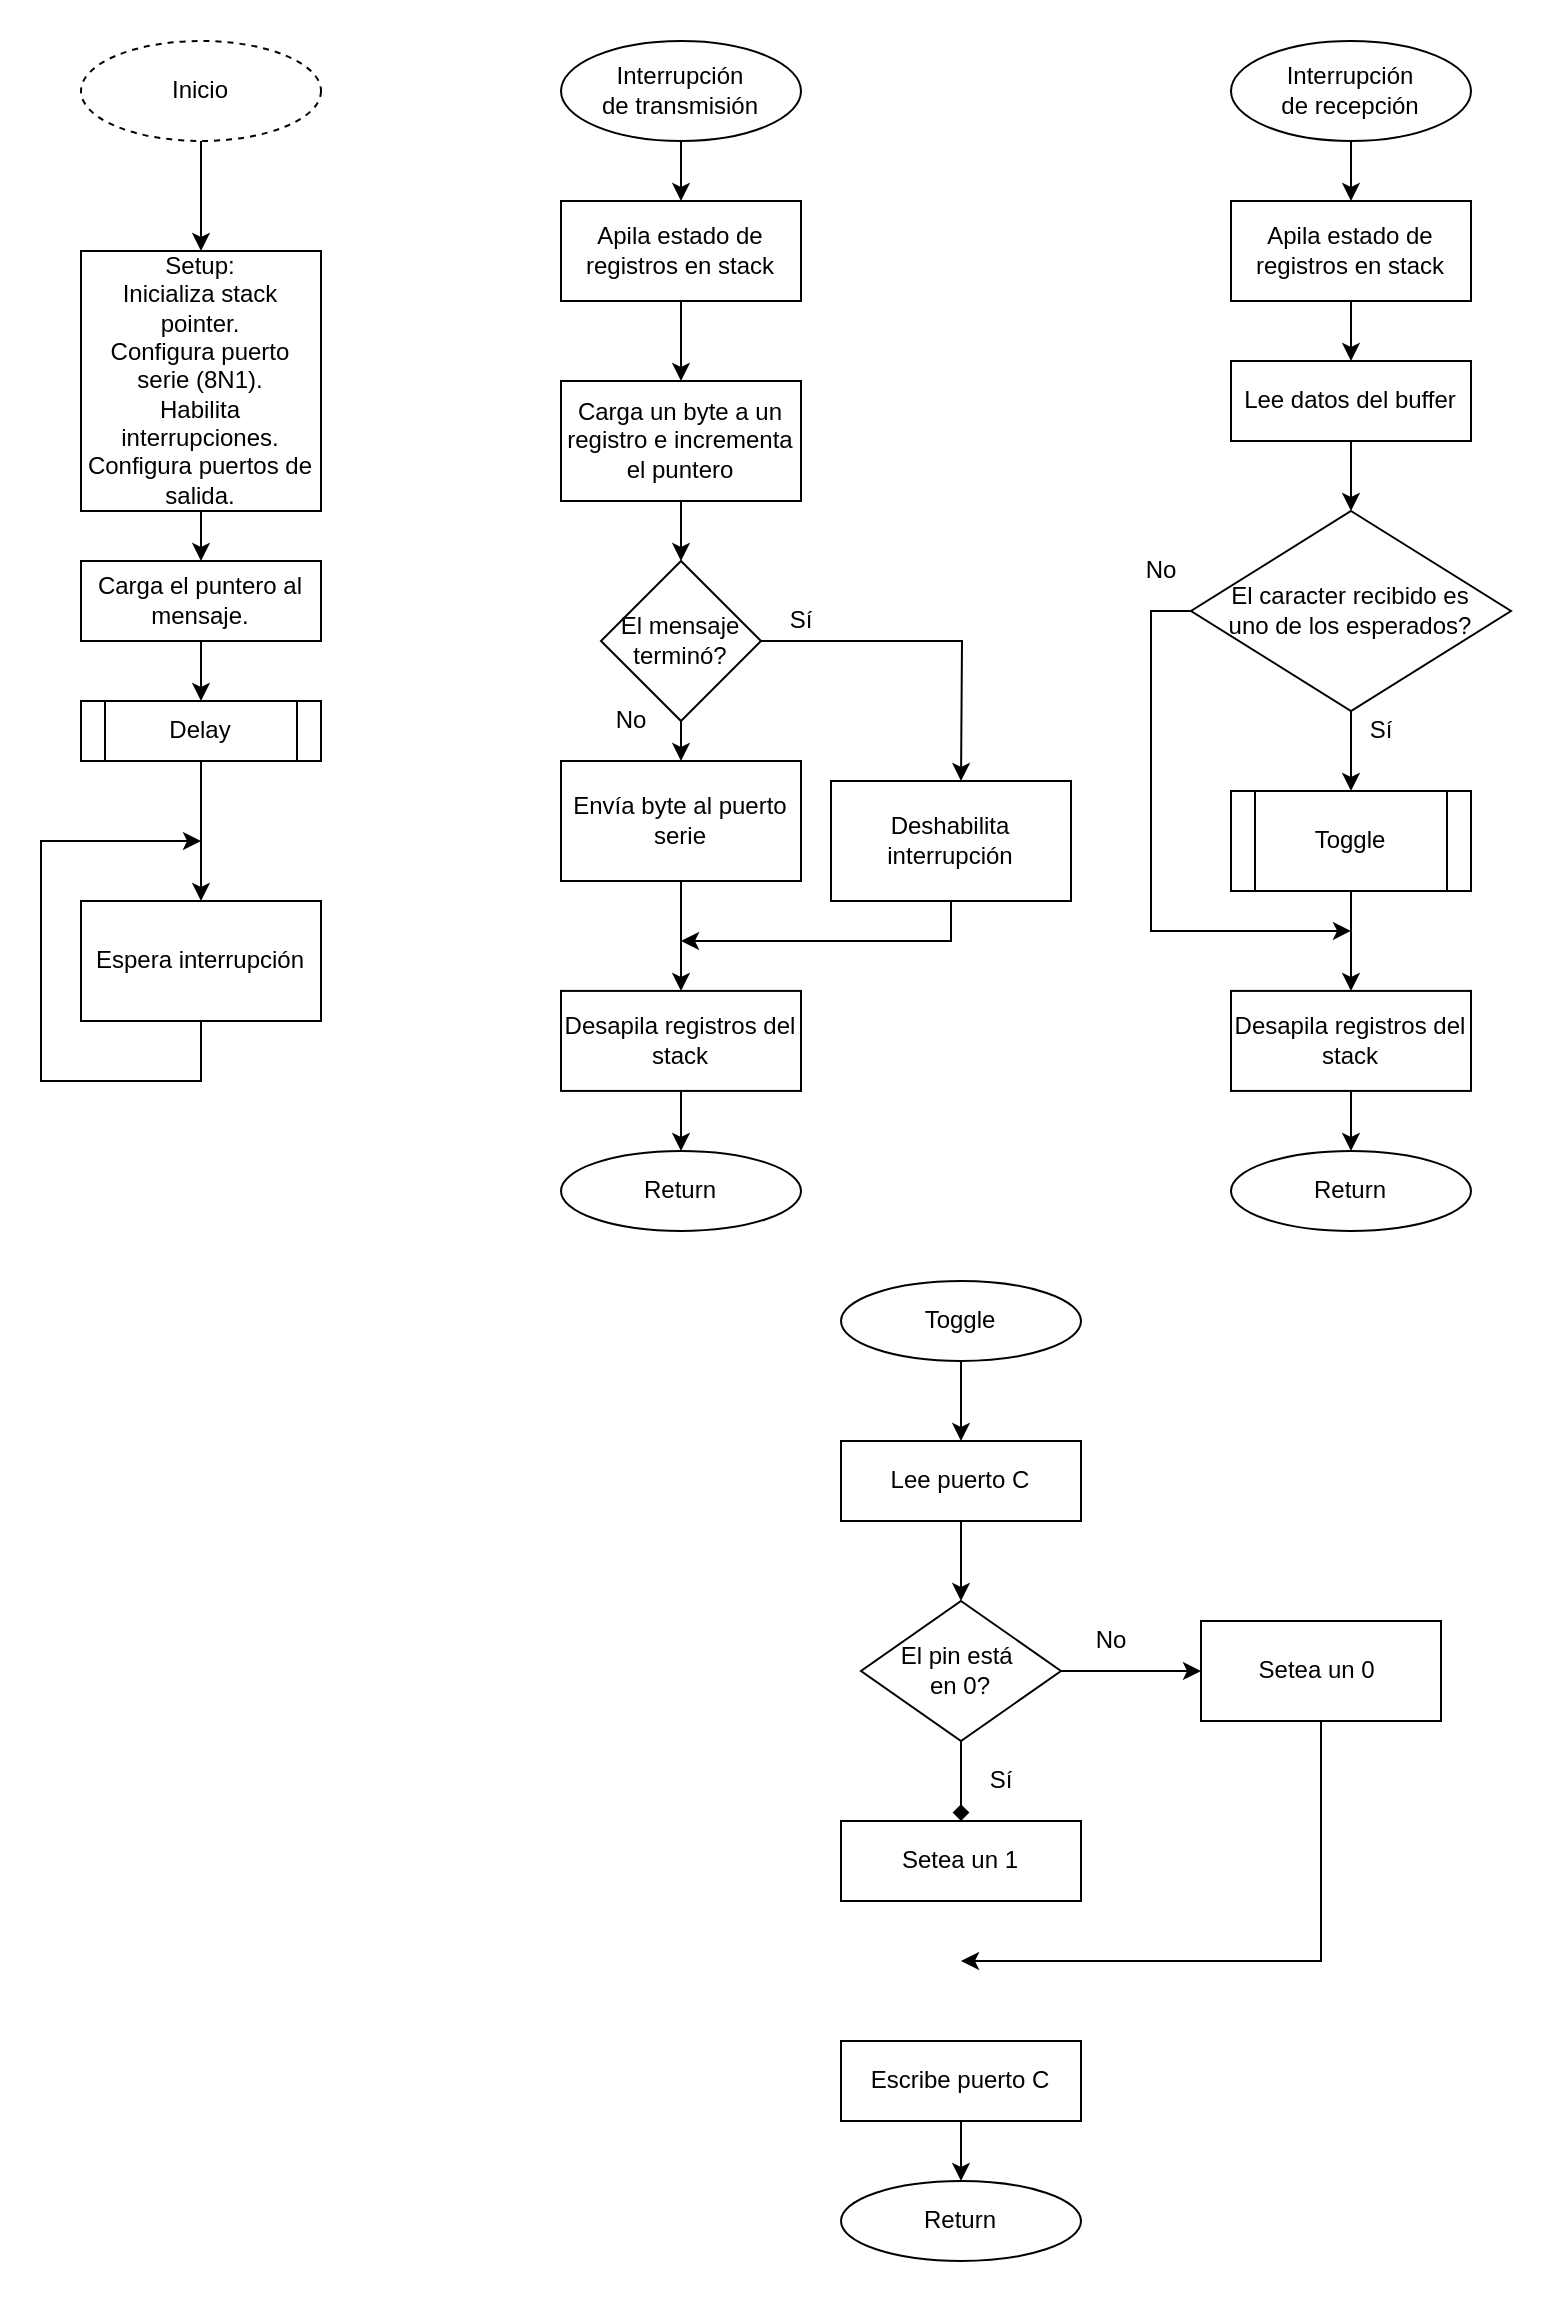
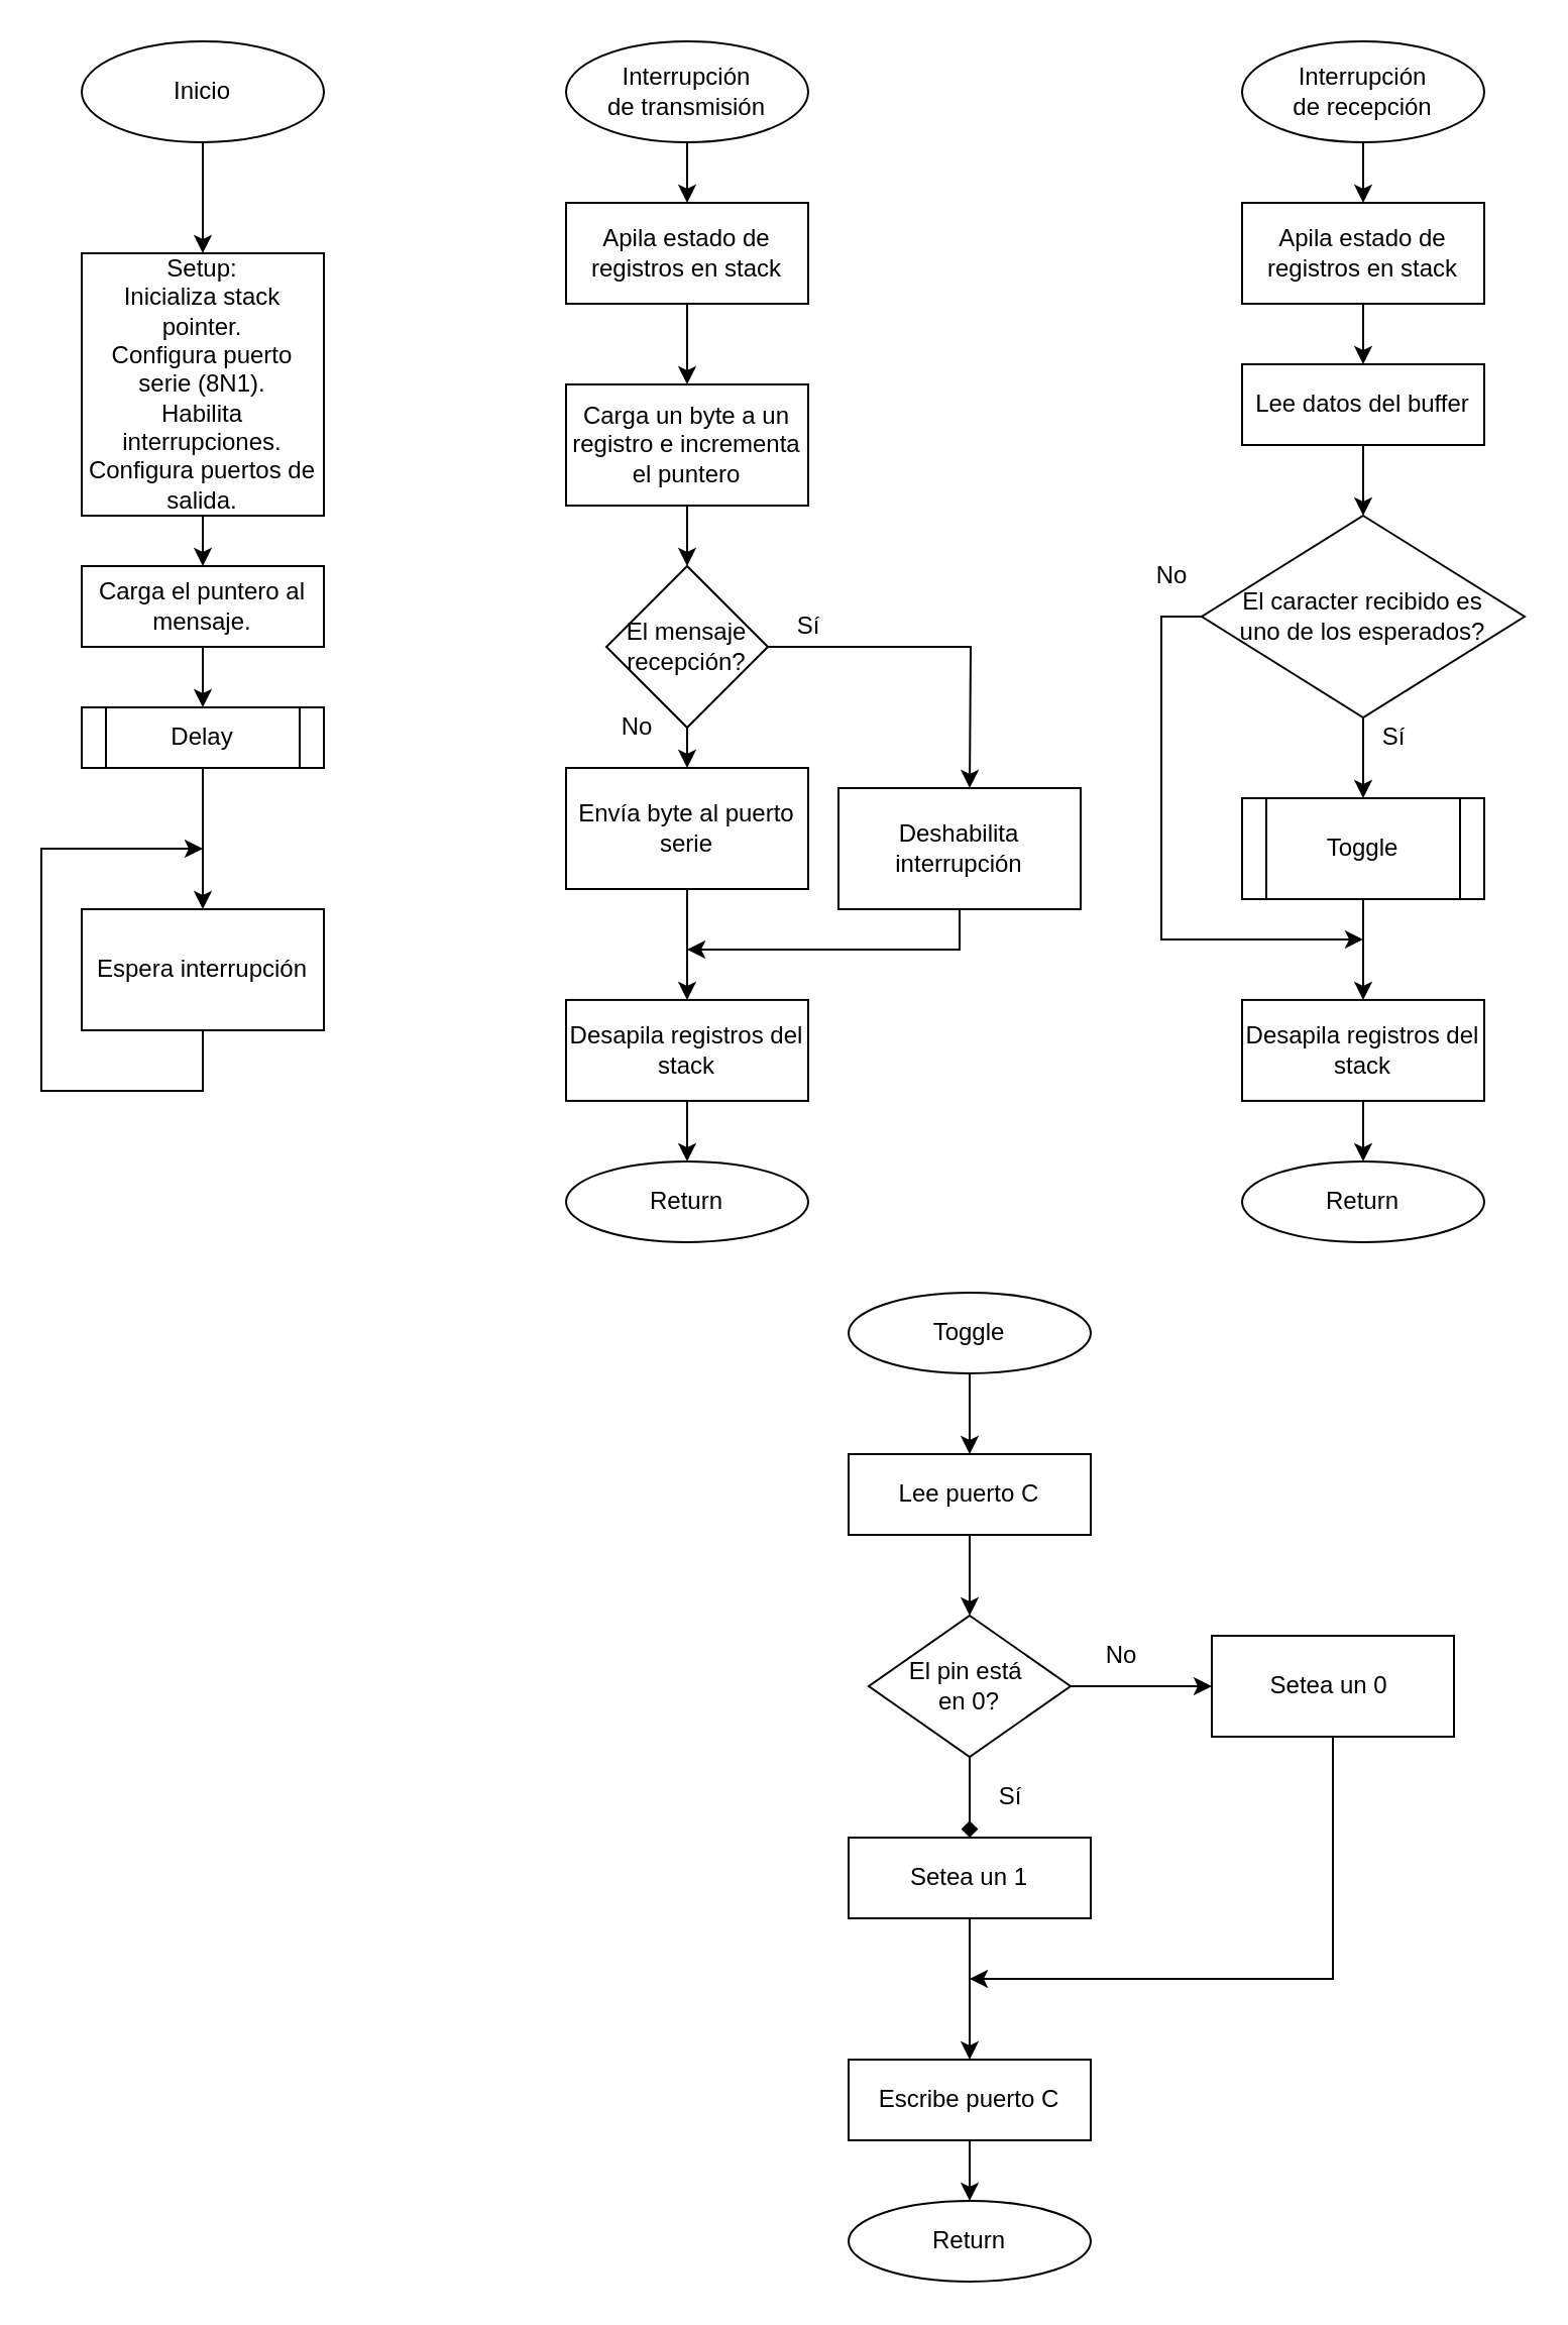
- <mxCell id="3" value="Inicio" style="ellipse;whiteSpace=wrap;html=1;dashed=1;" vertex="1" parent="1"><mxGeometry x="40" y="20" width="120" height="50" as="geometry" /></mxCell>
+ <mxCell id="3" value="Inicio" style="ellipse;whiteSpace=wrap;html=1;" vertex="1" parent="1"><mxGeometry x="40" y="20" width="120" height="50" as="geometry" /></mxCell>
- <mxCell id="44" value="El mensaje terminó?" style="rhombus;whiteSpace=wrap;html=1;" vertex="1" parent="1"><mxGeometry x="300" y="280" width="80" height="80" as="geometry" /></mxCell>
+ <mxCell id="44" value="El mensaje recepción?" style="rhombus;whiteSpace=wrap;html=1;" vertex="1" parent="1"><mxGeometry x="300" y="280" width="80" height="80" as="geometry" /></mxCell>
+ <mxCell id="25" value="" style="edgeStyle=orthogonalEdgeStyle;rounded=0;orthogonalLoop=1;jettySize=auto;html=1;" edge="1" parent="1" source="26" target="30"><mxGeometry relative="1" as="geometry" /></mxCell>
